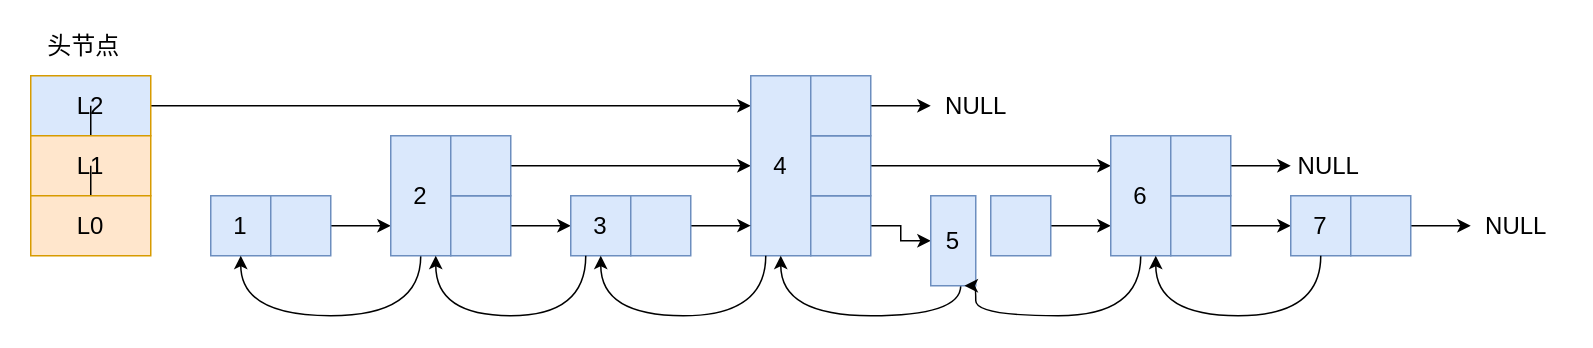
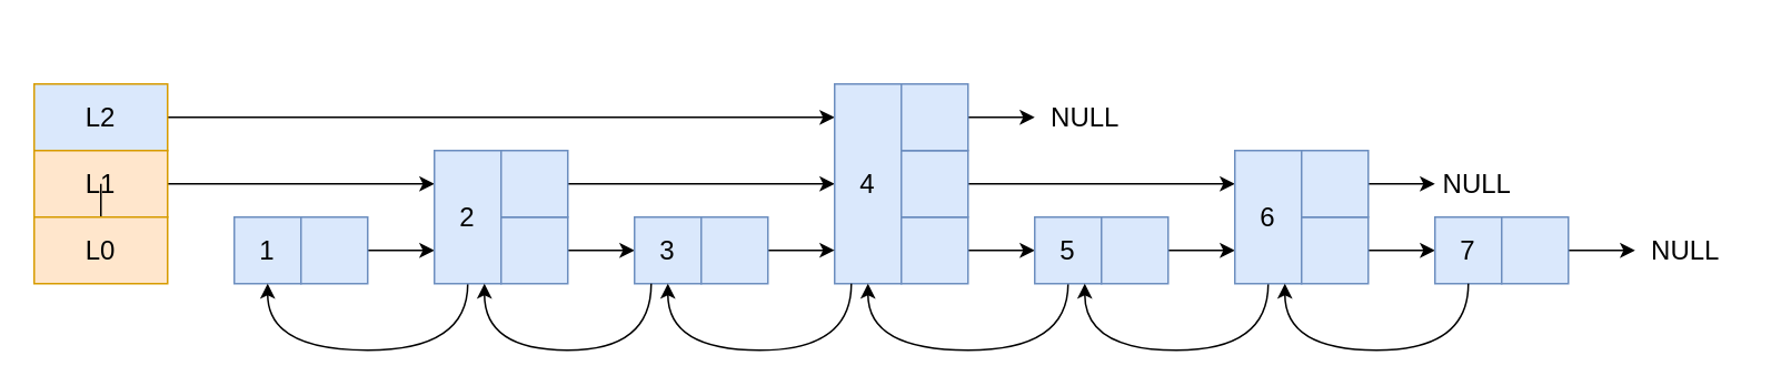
- <mxCell id="34" value="头节点" style="text;html=1;align=center;verticalAlign=middle;resizable=0;points=[];autosize=1;fontSize=16;" vertex="1" parent="1"><mxGeometry x="25" y="20" width="60" height="20" as="geometry" /></mxCell>
- <mxCell id="4" style="edgeStyle=orthogonalEdgeStyle;rounded=0;orthogonalLoop=1;jettySize=auto;html=1;fontSize=16;" edge="1" parent="1" source="5" target="3"><mxGeometry relative="1" as="geometry" /></mxCell>
+ <mxCell id="4" style="edgeStyle=orthogonalEdgeStyle;rounded=0;orthogonalLoop=1;jettySize=auto;html=1;entryX=0;entryY=0.25;entryDx=0;entryDy=0;fontSize=16;" edge="1" parent="1" source="5" target="12"><mxGeometry relative="1" as="geometry" /></mxCell>
- <mxCell id="25" value="5" style="rounded=0;whiteSpace=wrap;html=1;fillColor=#dae8fc;strokeColor=#6c8ebf;fontSize=16;" vertex="1" parent="1"><mxGeometry x="620" y="130" width="30" height="60" as="geometry" /></mxCell>
+ <mxCell id="25" value="5" style="rounded=0;whiteSpace=wrap;html=1;fillColor=#dae8fc;strokeColor=#6c8ebf;fontSize=16;" vertex="1" parent="1"><mxGeometry x="620" y="130" width="40" height="40" as="geometry" /></mxCell>
